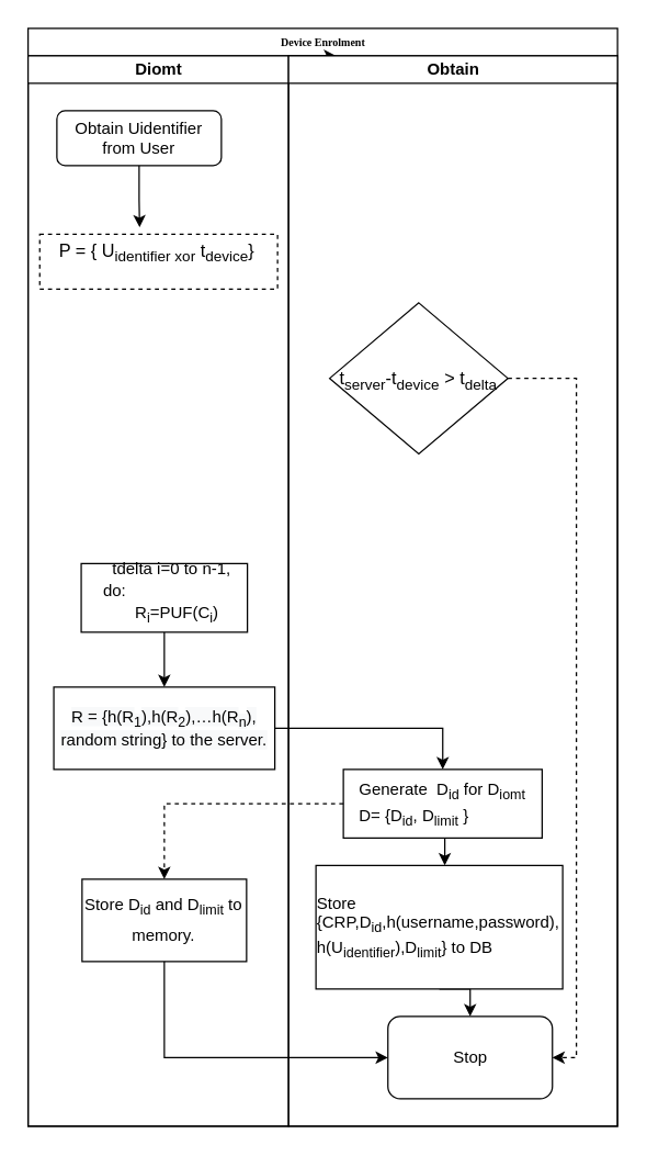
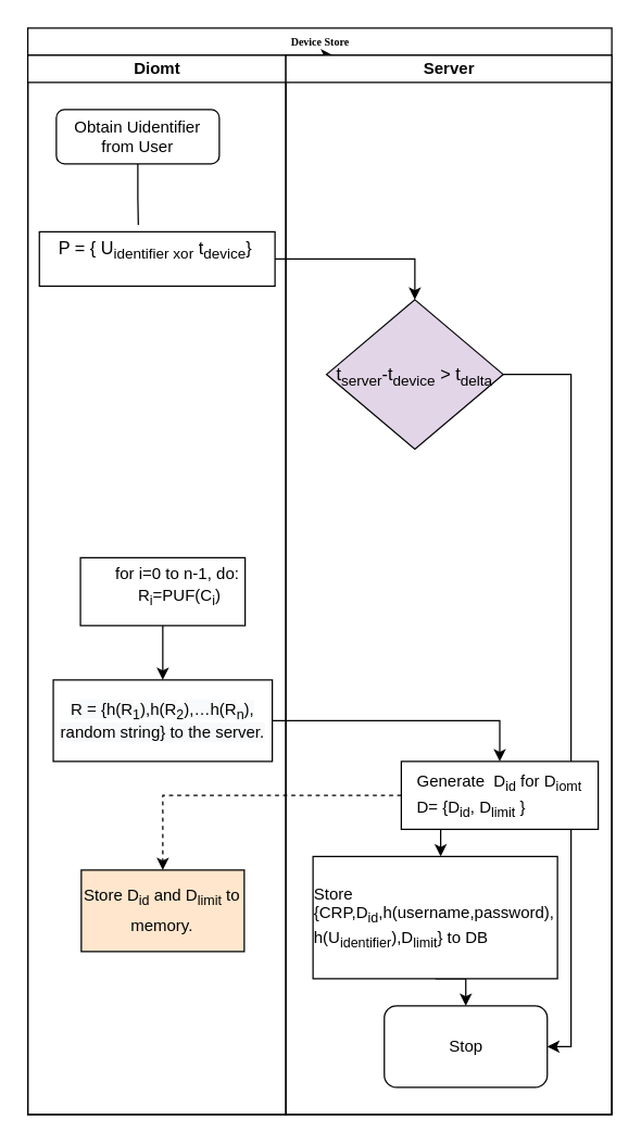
- <mxCell id="2" value="Device Enrolment" style="swimlane;html=1;childLayout=stackLayout;startSize=20;rounded=0;shadow=0;labelBackgroundColor=none;strokeWidth=1;fontFamily=Verdana;fontSize=8;align=center;" parent="1" vertex="1"><mxGeometry x="20" y="20" width="430" height="800" as="geometry"><mxRectangle x="70" y="40" width="50" height="20" as="alternateBounds" /></mxGeometry></mxCell>
+ <mxCell id="2" value="Device Store" style="swimlane;html=1;childLayout=stackLayout;startSize=20;rounded=0;shadow=0;labelBackgroundColor=none;strokeWidth=1;fontFamily=Verdana;fontSize=8;align=center;" parent="1" vertex="1"><mxGeometry x="20" y="20" width="430" height="800" as="geometry"><mxRectangle x="70" y="40" width="50" height="20" as="alternateBounds" /></mxGeometry></mxCell>
- <mxCell id="12" value="Obtain" style="swimlane;html=1;startSize=20;" parent="2" vertex="1"><mxGeometry x="190" y="20" width="240" height="780" as="geometry" /></mxCell>
+ <mxCell id="12" value="Server" style="swimlane;html=1;startSize=20;" parent="2" vertex="1"><mxGeometry x="190" y="20" width="240" height="780" as="geometry" /></mxCell>
- <mxCell id="5" style="edgeStyle=orthogonalEdgeStyle;rounded=0;orthogonalLoop=1;jettySize=auto;html=1;exitX=0.5;exitY=1;exitDx=0;exitDy=0;entryX=0.42;entryY=-0.125;entryDx=0;entryDy=0;entryPerimeter=0;" edge="1" parent="4" source="6" target="7"><mxGeometry relative="1" as="geometry" /></mxCell>
+ <mxCell id="5" style="edgeStyle=orthogonalEdgeStyle;rounded=0;orthogonalLoop=1;jettySize=auto;html=1;exitX=0.5;exitY=1;exitDx=0;exitDy=0;entryX=0.42;entryY=-0.125;entryDx=0;entryDy=0;entryPerimeter=0;endArrow=none;" edge="1" parent="4" source="6" target="7"><mxGeometry relative="1" as="geometry" /></mxCell>
- <mxCell id="7" value="&lt;p class=&quot;MsoNormal&quot; style=&quot;margin: 0cm ; text-indent: 0cm ; font-family: &amp;#34;times&amp;#34;&quot;&gt;&lt;font style=&quot;font-size: 14px&quot;&gt;&lt;br&gt;&lt;/font&gt;&lt;/p&gt;&lt;p class=&quot;MsoNormal&quot; style=&quot;margin: 0cm ; text-indent: 0cm&quot;&gt;&lt;div style=&quot;text-align: left&quot;&gt;&lt;font style=&quot;font-size: 13px&quot;&gt;&lt;font style=&quot;text-indent: 0cm&quot;&gt;P = { U&lt;sub&gt;identifier xor&lt;/sub&gt;&lt;span lang=&quot;EN-US&quot;&gt;&amp;nbsp;&lt;/span&gt;&lt;/font&gt;&lt;font style=&quot;text-indent: 0cm&quot;&gt;t&lt;sub&gt;device&lt;/sub&gt;}&amp;nbsp;&lt;/font&gt;&lt;/font&gt;&lt;/div&gt;&lt;div style=&quot;text-align: left&quot;&gt;&lt;br&gt;&lt;/div&gt;&lt;/p&gt;" style="rounded=0;whiteSpace=wrap;html=1;fontSize=13;dashed=1;" vertex="1" parent="4"><mxGeometry x="8.5" y="130" width="173.5" height="40" as="geometry" /></mxCell>
+ <mxCell id="7" value="&lt;p class=&quot;MsoNormal&quot; style=&quot;margin: 0cm ; text-indent: 0cm ; font-family: &amp;#34;times&amp;#34;&quot;&gt;&lt;font style=&quot;font-size: 14px&quot;&gt;&lt;br&gt;&lt;/font&gt;&lt;/p&gt;&lt;p class=&quot;MsoNormal&quot; style=&quot;margin: 0cm ; text-indent: 0cm&quot;&gt;&lt;div style=&quot;text-align: left&quot;&gt;&lt;font style=&quot;font-size: 13px&quot;&gt;&lt;font style=&quot;text-indent: 0cm&quot;&gt;P = { U&lt;sub&gt;identifier xor&lt;/sub&gt;&lt;span lang=&quot;EN-US&quot;&gt;&amp;nbsp;&lt;/span&gt;&lt;/font&gt;&lt;font style=&quot;text-indent: 0cm&quot;&gt;t&lt;sub&gt;device&lt;/sub&gt;}&amp;nbsp;&lt;/font&gt;&lt;/font&gt;&lt;/div&gt;&lt;div style=&quot;text-align: left&quot;&gt;&lt;br&gt;&lt;/div&gt;&lt;/p&gt;" style="rounded=0;whiteSpace=wrap;html=1;fontSize=13;" vertex="1" parent="4"><mxGeometry x="8.5" y="130" width="173.5" height="40" as="geometry" /></mxCell>
+ <mxCell id="20" style="edgeStyle=orthogonalEdgeStyle;rounded=0;orthogonalLoop=1;jettySize=auto;html=1;entryX=0.5;entryY=0;entryDx=0;entryDy=0;" edge="1" parent="2" source="7" target="14"><mxGeometry relative="1" as="geometry" /></mxCell>
- <mxCell id="14" value="&lt;font style=&quot;font-size: 13px&quot;&gt;t&lt;sub&gt;server&lt;/sub&gt;-t&lt;sub&gt;device&lt;/sub&gt; &amp;gt; t&lt;sub&gt;delta&lt;/sub&gt;&lt;/font&gt;&lt;span style=&quot;font-size: medium&quot;&gt;&lt;/span&gt;" style="rhombus;whiteSpace=wrap;html=1;" vertex="1" parent="12"><mxGeometry x="30" y="180" width="130" height="110" as="geometry" /></mxCell>
+ <mxCell id="14" value="&lt;font style=&quot;font-size: 13px&quot;&gt;t&lt;sub&gt;server&lt;/sub&gt;-t&lt;sub&gt;device&lt;/sub&gt; &amp;gt; t&lt;sub&gt;delta&lt;/sub&gt;&lt;/font&gt;&lt;span style=&quot;font-size: medium&quot;&gt;&lt;/span&gt;" style="rhombus;whiteSpace=wrap;html=1;fillColor=#e1d5e7;" vertex="1" parent="12"><mxGeometry x="30" y="180" width="130" height="110" as="geometry" /></mxCell>
- <mxCell id="9" value="&lt;p class=&quot;MsoNormal&quot; align=&quot;left&quot; style=&quot;margin: 6pt 0cm ; text-align: left ; text-indent: 0cm ; font-size: 10pt ; font-family: &amp;#34;times&amp;#34;&quot;&gt;&lt;br&gt;&lt;/p&gt;&lt;p class=&quot;MsoNormal&quot; align=&quot;left&quot; style=&quot;margin: 6pt 0cm 6pt 11.35pt ; text-align: left ; text-indent: 0cm ; font-size: 10pt&quot;&gt;&lt;span style=&quot;font-size: 9pt&quot;&gt;&amp;nbsp; tdelta i=0 to n-1, do:&lt;br&gt;&amp;nbsp;&amp;nbsp;&amp;nbsp;&amp;nbsp;&amp;nbsp;&amp;nbsp; R&lt;sub&gt;i&lt;/sub&gt;=PUF(C&lt;sub&gt;i&lt;/sub&gt;)&lt;br&gt;&lt;br&gt;&lt;/span&gt;&lt;/p&gt;&lt;p class=&quot;MsoNormal&quot; align=&quot;left&quot; style=&quot;margin: 0cm ; text-align: left ; text-indent: 0cm ; font-size: 10pt ; font-family: &amp;#34;times&amp;#34;&quot;&gt;&lt;br&gt;&lt;/p&gt;" style="rounded=0;whiteSpace=wrap;html=1;" vertex="1" parent="4"><mxGeometry x="38.75" y="370" width="121.25" height="50" as="geometry" /></mxCell>
+ <mxCell id="9" value="&lt;p class=&quot;MsoNormal&quot; align=&quot;left&quot; style=&quot;margin: 6pt 0cm ; text-align: left ; text-indent: 0cm ; font-size: 10pt ; font-family: &amp;#34;times&amp;#34;&quot;&gt;&lt;br&gt;&lt;/p&gt;&lt;p class=&quot;MsoNormal&quot; align=&quot;left&quot; style=&quot;margin: 6pt 0cm 6pt 11.35pt ; text-align: left ; text-indent: 0cm ; font-size: 10pt&quot;&gt;&lt;span style=&quot;font-size: 9pt&quot;&gt;&amp;nbsp; for i=0 to n-1, do:&lt;br&gt;&amp;nbsp;&amp;nbsp;&amp;nbsp;&amp;nbsp;&amp;nbsp;&amp;nbsp; R&lt;sub&gt;i&lt;/sub&gt;=PUF(C&lt;sub&gt;i&lt;/sub&gt;)&lt;br&gt;&lt;br&gt;&lt;/span&gt;&lt;/p&gt;&lt;p class=&quot;MsoNormal&quot; align=&quot;left&quot; style=&quot;margin: 0cm ; text-align: left ; text-indent: 0cm ; font-size: 10pt ; font-family: &amp;#34;times&amp;#34;&quot;&gt;&lt;br&gt;&lt;/p&gt;" style="rounded=0;whiteSpace=wrap;html=1;" vertex="1" parent="4"><mxGeometry x="38.75" y="370" width="121.25" height="50" as="geometry" /></mxCell>
- <mxCell id="13" style="edgeStyle=orthogonalEdgeStyle;rounded=0;orthogonalLoop=1;jettySize=auto;html=1;entryX=1;entryY=0.5;entryDx=0;entryDy=0;dashed=1;" edge="1" parent="12" source="14" target="17"><mxGeometry relative="1" as="geometry"><Array as="points"><mxPoint x="210" y="235" /><mxPoint x="210" y="730" /></Array></mxGeometry></mxCell>
+ <mxCell id="13" style="edgeStyle=orthogonalEdgeStyle;rounded=0;orthogonalLoop=1;jettySize=auto;html=1;entryX=1;entryY=0.5;entryDx=0;entryDy=0;" edge="1" parent="12" source="14" target="17"><mxGeometry relative="1" as="geometry"><Array as="points"><mxPoint x="210" y="235" /><mxPoint x="210" y="730" /></Array></mxGeometry></mxCell>
- <mxCell id="16" value="&lt;p class=&quot;MsoNormal&quot; align=&quot;left&quot; style=&quot;margin: 0cm ; text-align: left ; text-indent: 0cm ; font-size: 10pt&quot;&gt;&lt;span style=&quot;font-size: 9pt&quot;&gt;Generate&amp;nbsp; D&lt;sub&gt;id&lt;/sub&gt; for D&lt;sub&gt;iomt&lt;/sub&gt;&lt;/span&gt;&lt;/p&gt;&lt;p class=&quot;MsoNormal&quot; align=&quot;left&quot; style=&quot;margin: 0cm ; text-align: left ; text-indent: 0cm ; font-size: 10pt&quot;&gt;&lt;span style=&quot;font-size: 9pt&quot;&gt;D= {D&lt;sub&gt;id&lt;/sub&gt;, D&lt;sub&gt;limit&lt;/sub&gt; }&amp;nbsp;&lt;/span&gt;&lt;/p&gt;" style="rounded=0;whiteSpace=wrap;html=1;" vertex="1" parent="12"><mxGeometry x="40" y="520" width="145" height="50" as="geometry" /></mxCell>
+ <mxCell id="16" value="&lt;p class=&quot;MsoNormal&quot; align=&quot;left&quot; style=&quot;margin: 0cm ; text-align: left ; text-indent: 0cm ; font-size: 10pt&quot;&gt;&lt;span style=&quot;font-size: 9pt&quot;&gt;Generate&amp;nbsp; D&lt;sub&gt;id&lt;/sub&gt; for D&lt;sub&gt;iomt&lt;/sub&gt;&lt;/span&gt;&lt;/p&gt;&lt;p class=&quot;MsoNormal&quot; align=&quot;left&quot; style=&quot;margin: 0cm ; text-align: left ; text-indent: 0cm ; font-size: 10pt&quot;&gt;&lt;span style=&quot;font-size: 9pt&quot;&gt;D= {D&lt;sub&gt;id&lt;/sub&gt;, D&lt;sub&gt;limit&lt;/sub&gt; }&amp;nbsp;&lt;/span&gt;&lt;/p&gt;" style="rounded=0;whiteSpace=wrap;html=1;" vertex="1" parent="12"><mxGeometry x="85" y="520" width="145" height="50" as="geometry" /></mxCell>
- <mxCell id="10" value="&lt;span style=&quot;font-size: 9pt&quot;&gt;Store D&lt;sub&gt;id&lt;/sub&gt; and D&lt;sub&gt;limit&lt;/sub&gt; to memory.&lt;/span&gt;&lt;span style=&quot;font-size: medium&quot;&gt;&lt;/span&gt;" style="rounded=0;whiteSpace=wrap;html=1;" vertex="1" parent="4"><mxGeometry x="39.38" y="600" width="120" height="60" as="geometry" /></mxCell>
+ <mxCell id="10" value="&lt;span style=&quot;font-size: 9pt&quot;&gt;Store D&lt;sub&gt;id&lt;/sub&gt; and D&lt;sub&gt;limit&lt;/sub&gt; to memory.&lt;/span&gt;&lt;span style=&quot;font-size: medium&quot;&gt;&lt;/span&gt;" style="rounded=0;whiteSpace=wrap;html=1;fillColor=#ffe6cc;" vertex="1" parent="4"><mxGeometry x="39.38" y="600" width="120" height="60" as="geometry" /></mxCell>
- <mxCell id="23" style="edgeStyle=orthogonalEdgeStyle;rounded=0;orthogonalLoop=1;jettySize=auto;html=1;exitX=0.5;exitY=1;exitDx=0;exitDy=0;entryX=0;entryY=0.5;entryDx=0;entryDy=0;" edge="1" parent="2" source="10" target="17"><mxGeometry relative="1" as="geometry" /></mxCell>
